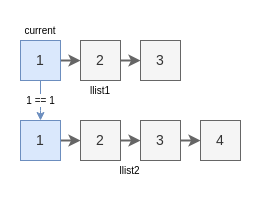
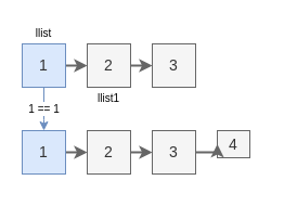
- <mxCell id="9" value="current" style="text;html=1;align=center;verticalAlign=middle;whiteSpace=wrap;rounded=0;fontSize=10;" parent="1" vertex="1"><mxGeometry x="20" y="20" width="40" height="20" as="geometry" /></mxCell>
+ <mxCell id="9" value="llist" style="text;html=1;align=center;verticalAlign=middle;whiteSpace=wrap;rounded=0;fontSize=10;" parent="1" vertex="1"><mxGeometry x="20" y="20" width="40" height="20" as="geometry" /></mxCell>
- <mxCell id="16" value="4" style="text;html=1;align=center;verticalAlign=middle;whiteSpace=wrap;rounded=0;fillColor=#f5f5f5;strokeColor=#666666;fontSize=14;fontColor=#333333;" vertex="1" parent="1"><mxGeometry x="200" y="120" width="40" height="40" as="geometry" /></mxCell>
+ <mxCell id="16" value="4" style="text;html=1;align=center;verticalAlign=middle;whiteSpace=wrap;rounded=0;fillColor=#f5f5f5;strokeColor=#666666;fontSize=14;fontColor=#333333;" vertex="1" parent="1"><mxGeometry x="200" y="120" width="30" height="25" as="geometry" /></mxCell>
- <mxCell id="13" value="llist2" style="text;html=1;align=center;verticalAlign=middle;whiteSpace=wrap;rounded=0;fontSize=10;" vertex="1" parent="1"><mxGeometry x="20" y="160" width="219" height="20" as="geometry" /></mxCell>
